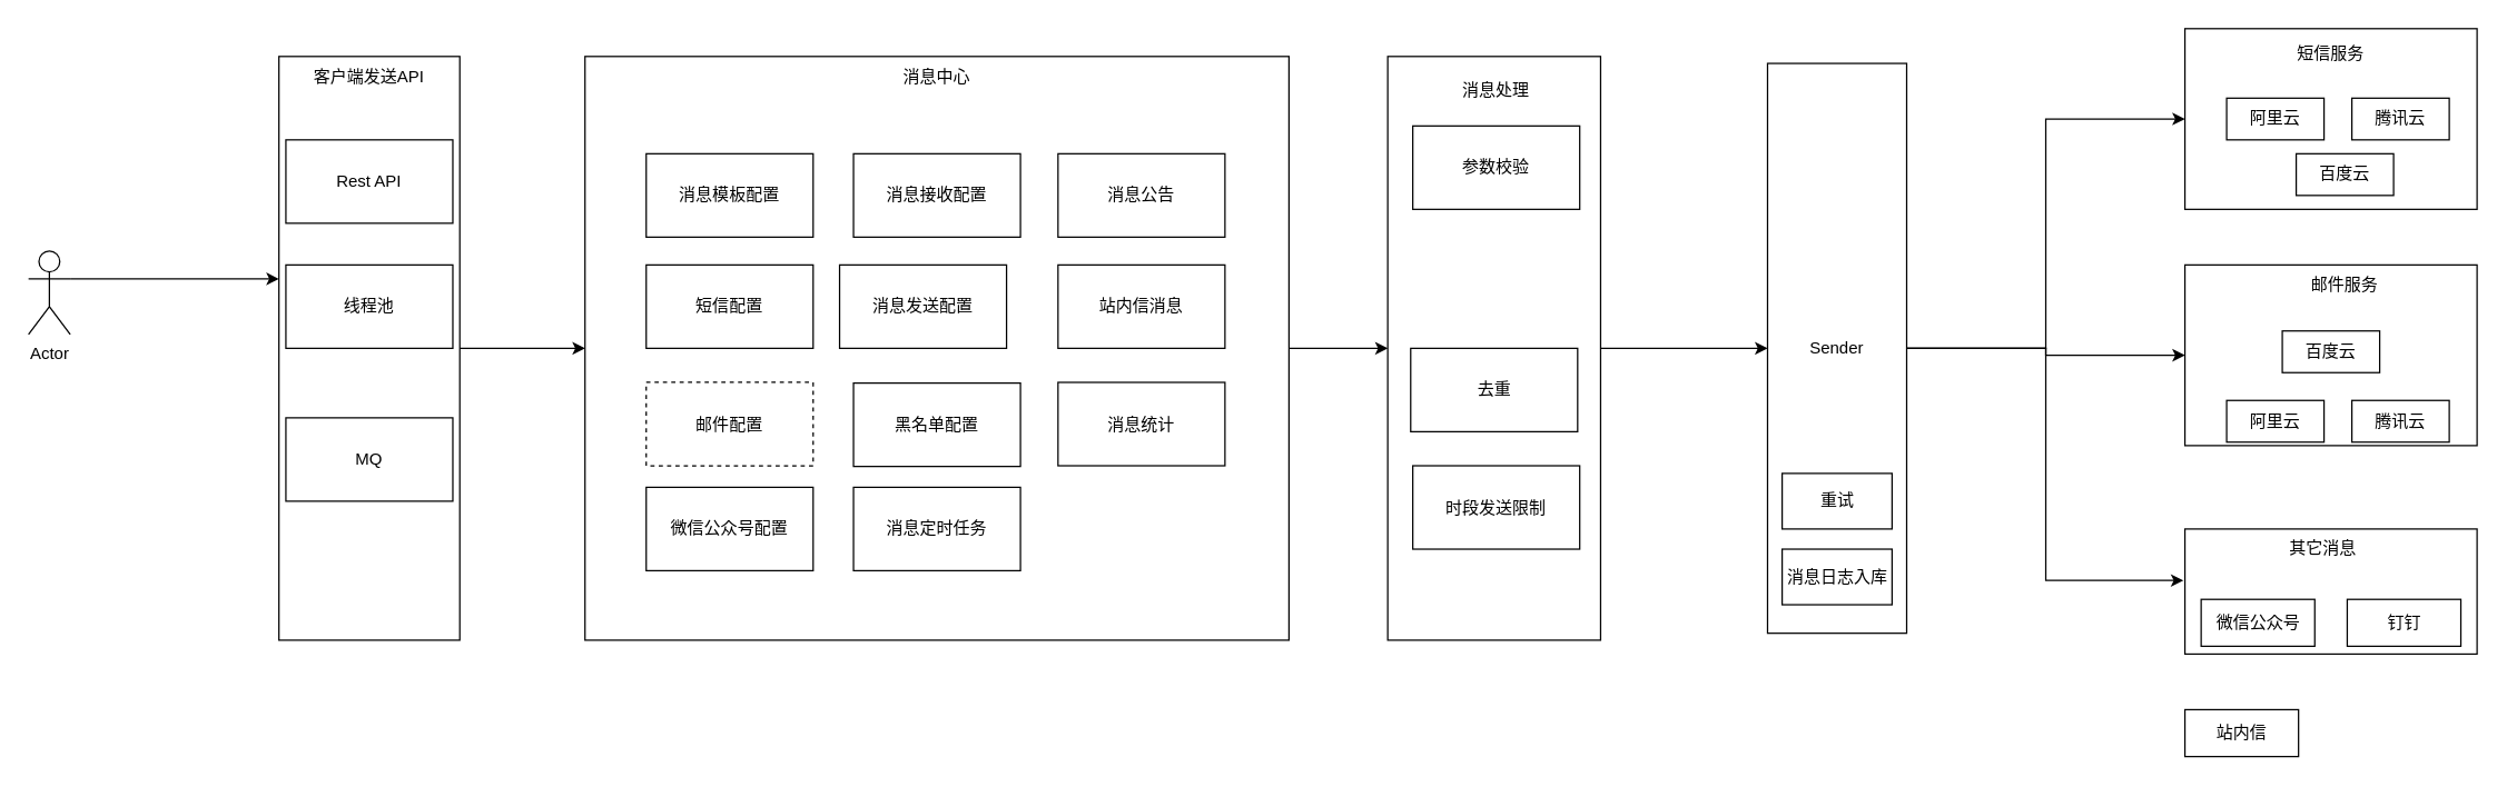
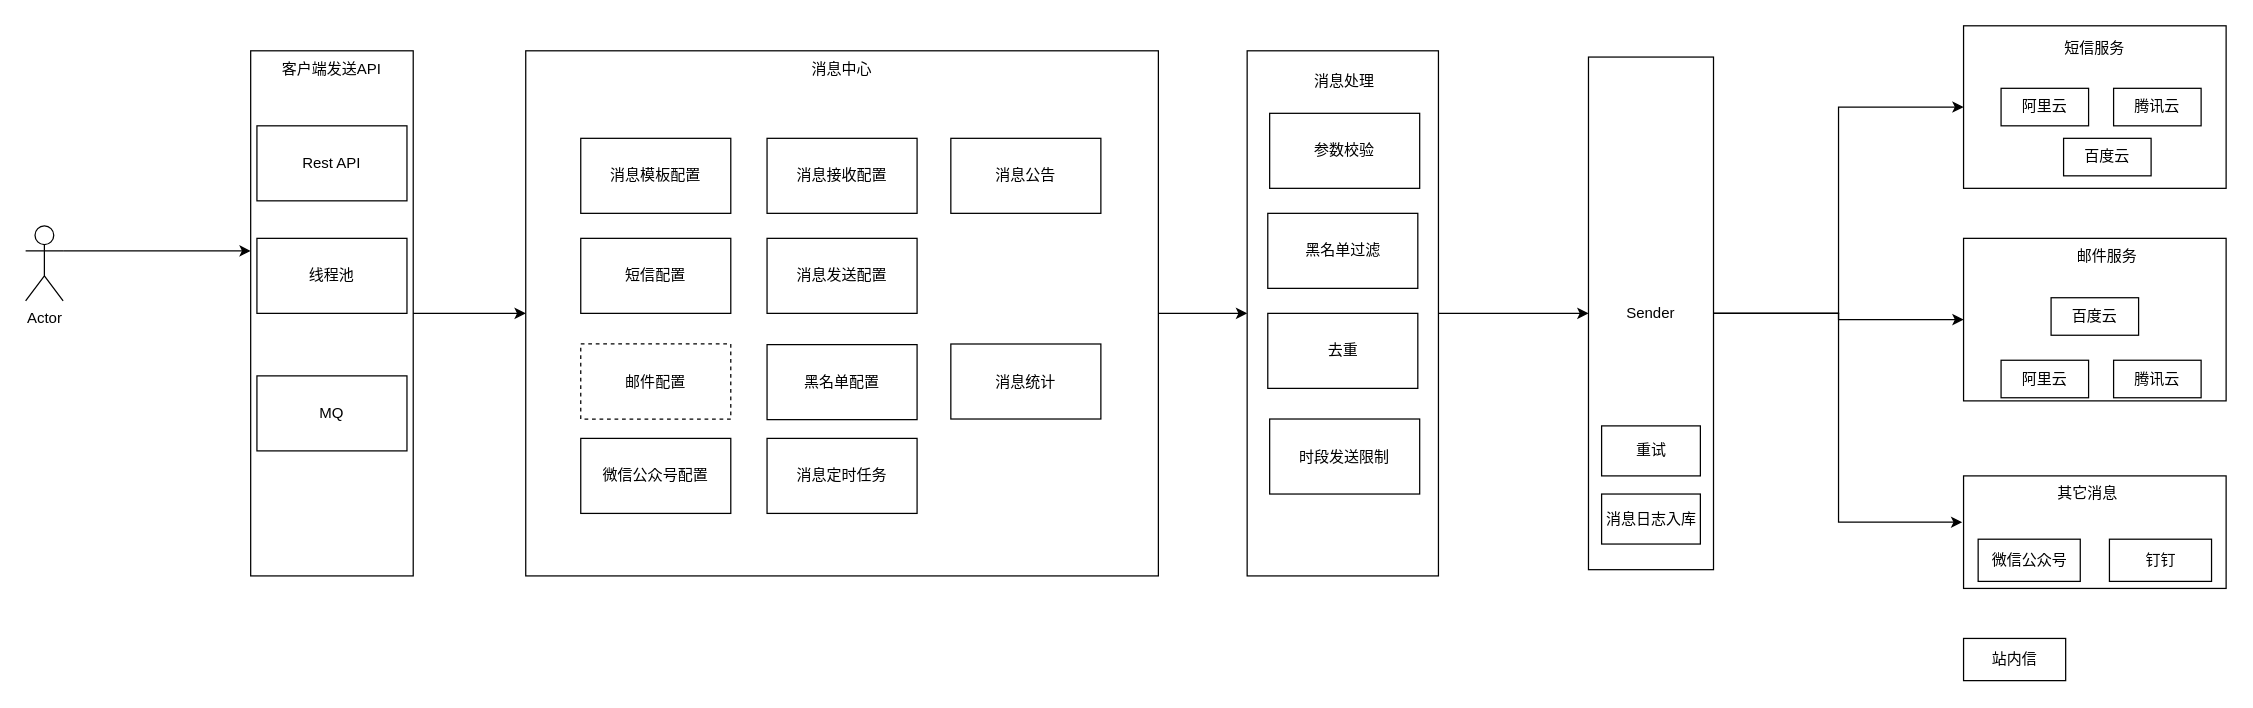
+ <mxCell id="25" value="黑名单过滤" style="rounded=0;whiteSpace=wrap;html=1;" vertex="1" parent="1"><mxGeometry x="1013.5" y="170" width="120" height="60" as="geometry" /></mxCell>
- <mxCell id="12" value="消息发送配置" style="rounded=0;whiteSpace=wrap;html=1;" vertex="1" parent="1"><mxGeometry x="603" y="190" width="120" height="60" as="geometry" /></mxCell>
+ <mxCell id="12" value="消息发送配置" style="rounded=0;whiteSpace=wrap;html=1;" vertex="1" parent="1"><mxGeometry x="613" y="190" width="120" height="60" as="geometry" /></mxCell>
- <mxCell id="9" value="站内信消息" style="rounded=0;whiteSpace=wrap;html=1;" vertex="1" parent="1"><mxGeometry x="760" y="190" width="120" height="60" as="geometry" /></mxCell>
